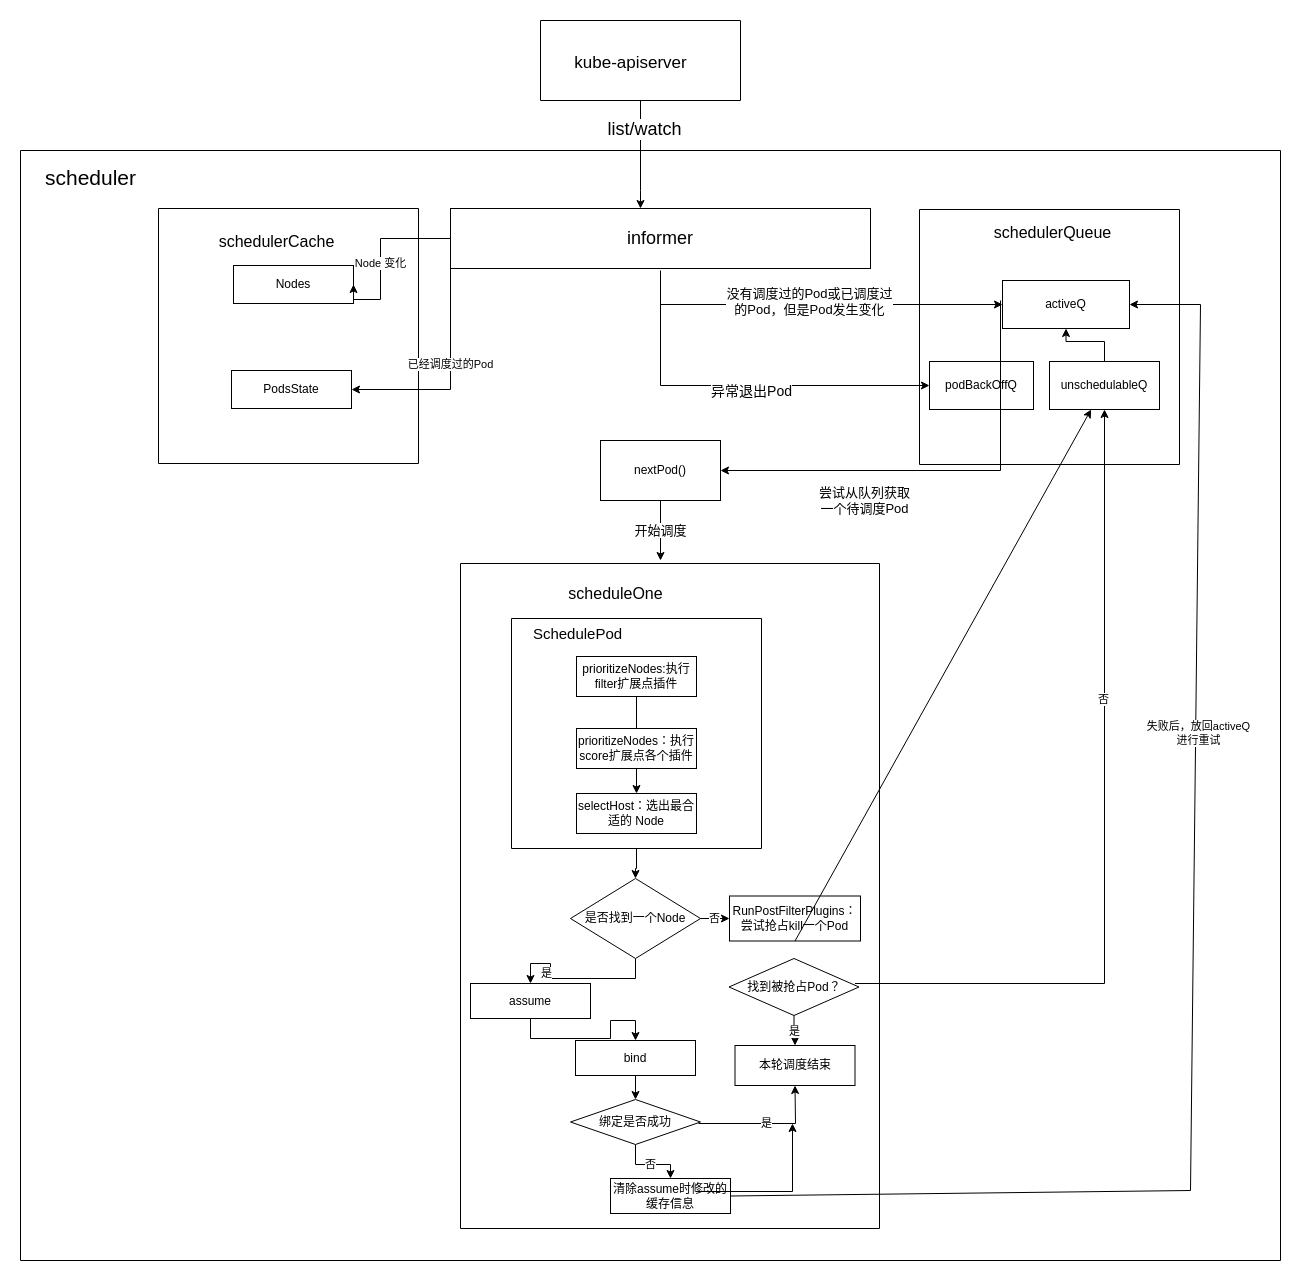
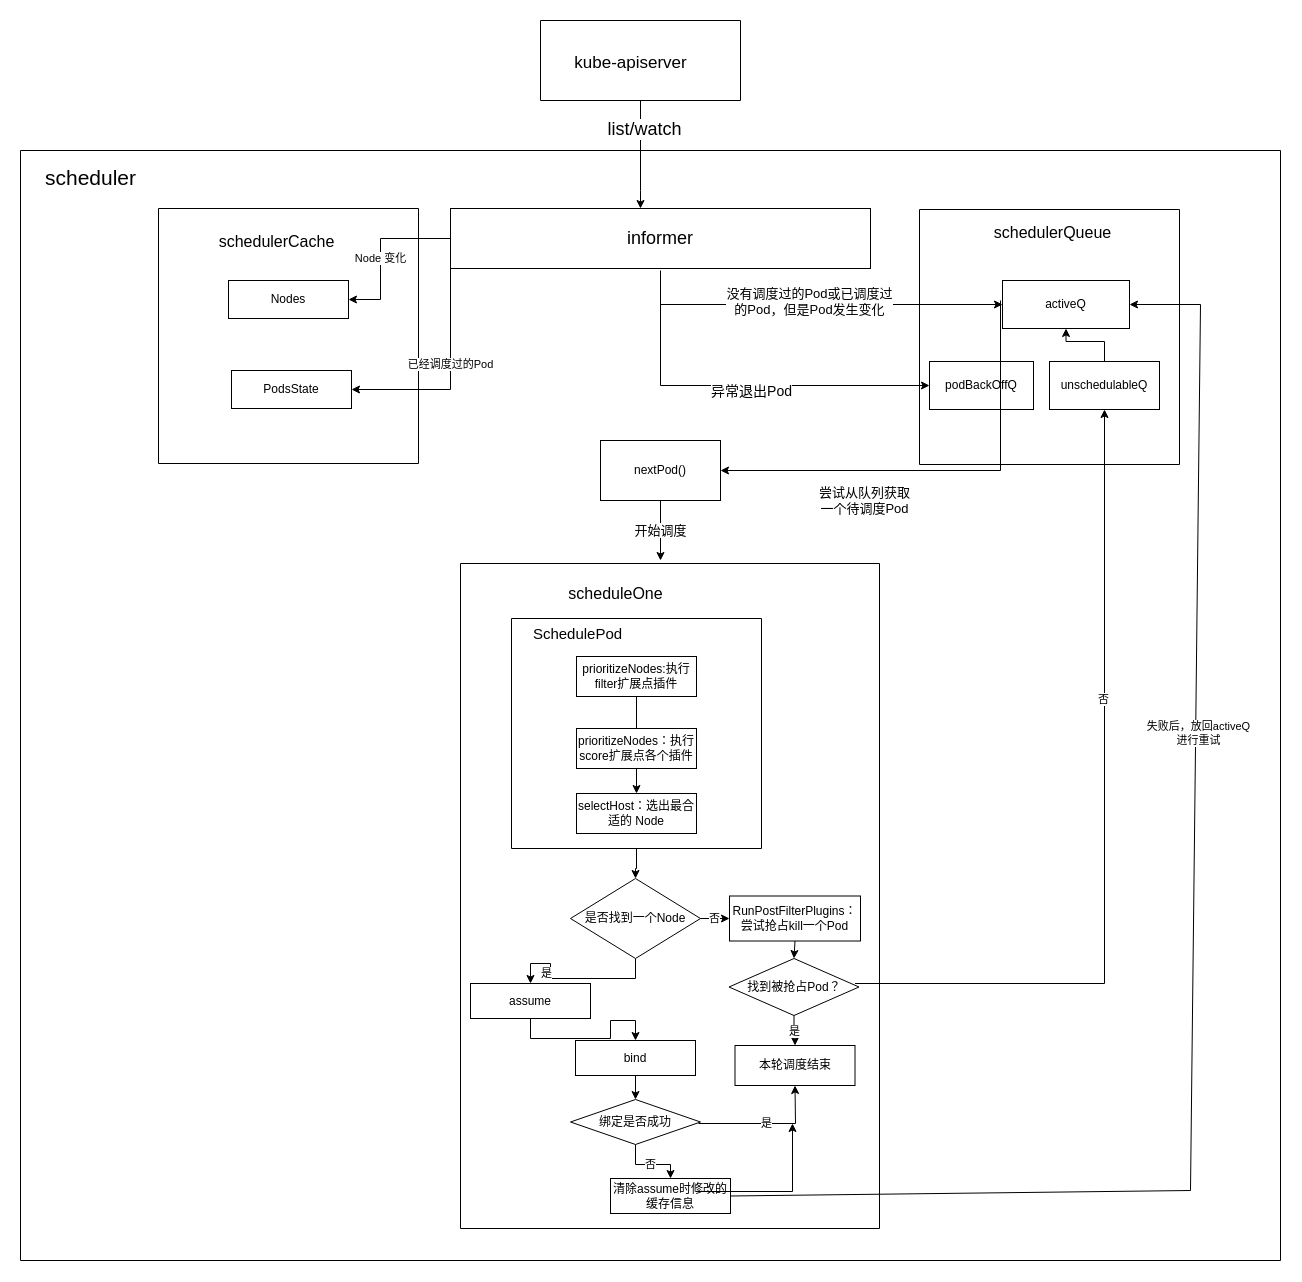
- <mxCell id="34" value="&lt;span&gt;Nodes&lt;/span&gt;" style="rounded=0;whiteSpace=wrap;html=1;fontStyle=0" vertex="1" parent="32"><mxGeometry x="75" y="57" width="120" height="38" as="geometry" /></mxCell>
+ <mxCell id="34" value="&lt;span&gt;Nodes&lt;/span&gt;" style="rounded=0;whiteSpace=wrap;html=1;fontStyle=0" vertex="1" parent="32"><mxGeometry x="70" y="72" width="120" height="38" as="geometry" /></mxCell>
- <mxCell id="31" value="" style="endArrow=classic;html=1;rounded=0;exitX=0.5;exitY=1;exitDx=0;exitDy=0;fontStyle=0;" edge="1" parent="3" source="15" target="41"><mxGeometry width="50" height="50" relative="1" as="geometry"><mxPoint x="140" y="320" as="sourcePoint" /><mxPoint x="340" y="390" as="targetPoint" /></mxGeometry></mxCell>
+ <mxCell id="31" value="" style="endArrow=classic;html=1;rounded=0;exitX=0.5;exitY=1;exitDx=0;exitDy=0;entryX=0.5;entryY=0;entryDx=0;entryDy=0;fontStyle=0" edge="1" parent="3" source="15" target="28"><mxGeometry width="50" height="50" relative="1" as="geometry"><mxPoint x="140" y="320" as="sourcePoint" /><mxPoint x="340" y="390" as="targetPoint" /></mxGeometry></mxCell>
